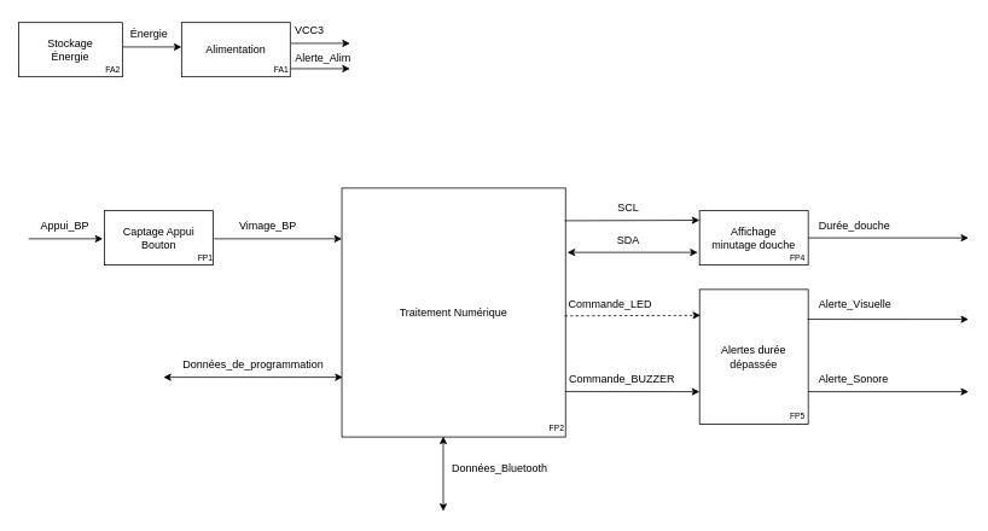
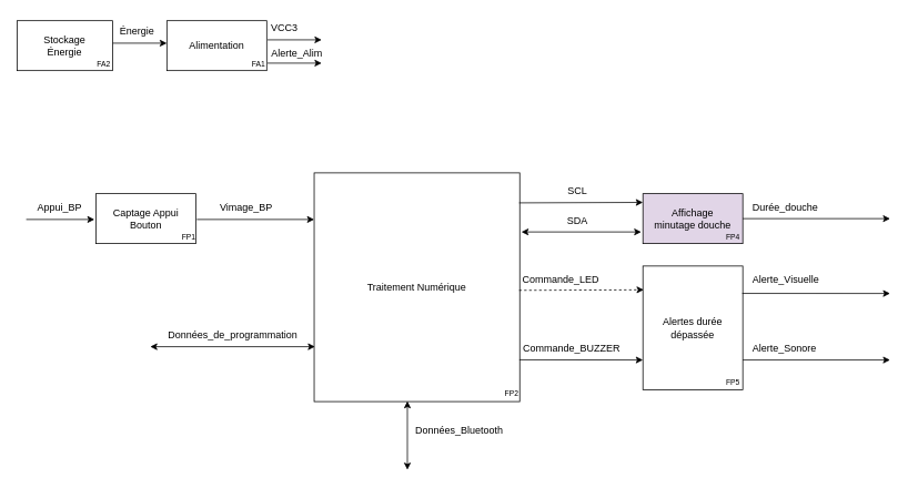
- <mxCell id="15" value="Affichage&lt;br&gt;minutage douche" style="rounded=0;whiteSpace=wrap;html=1;labelBackgroundColor=none;" parent="1" vertex="1"><mxGeometry x="772" y="232" width="120" height="60" as="geometry" /></mxCell>
+ <mxCell id="15" value="Affichage&lt;br&gt;minutage douche" style="rounded=0;whiteSpace=wrap;html=1;labelBackgroundColor=none;fillColor=#e1d5e7;" parent="1" vertex="1"><mxGeometry x="772" y="232" width="120" height="60" as="geometry" /></mxCell>
